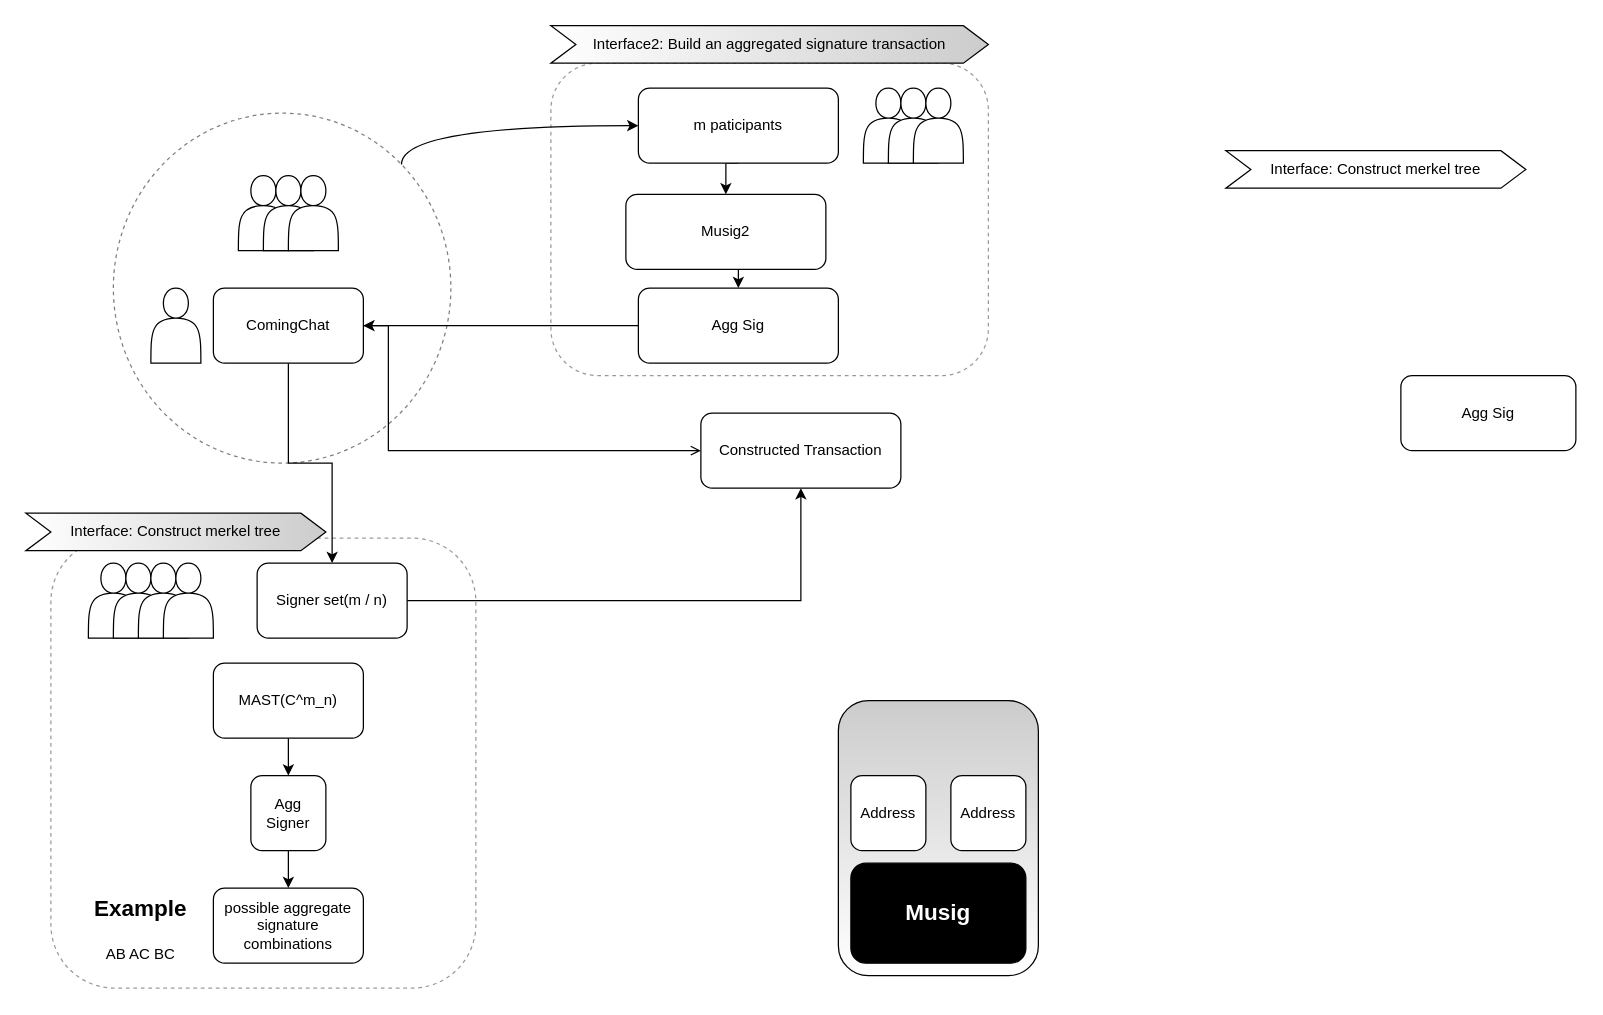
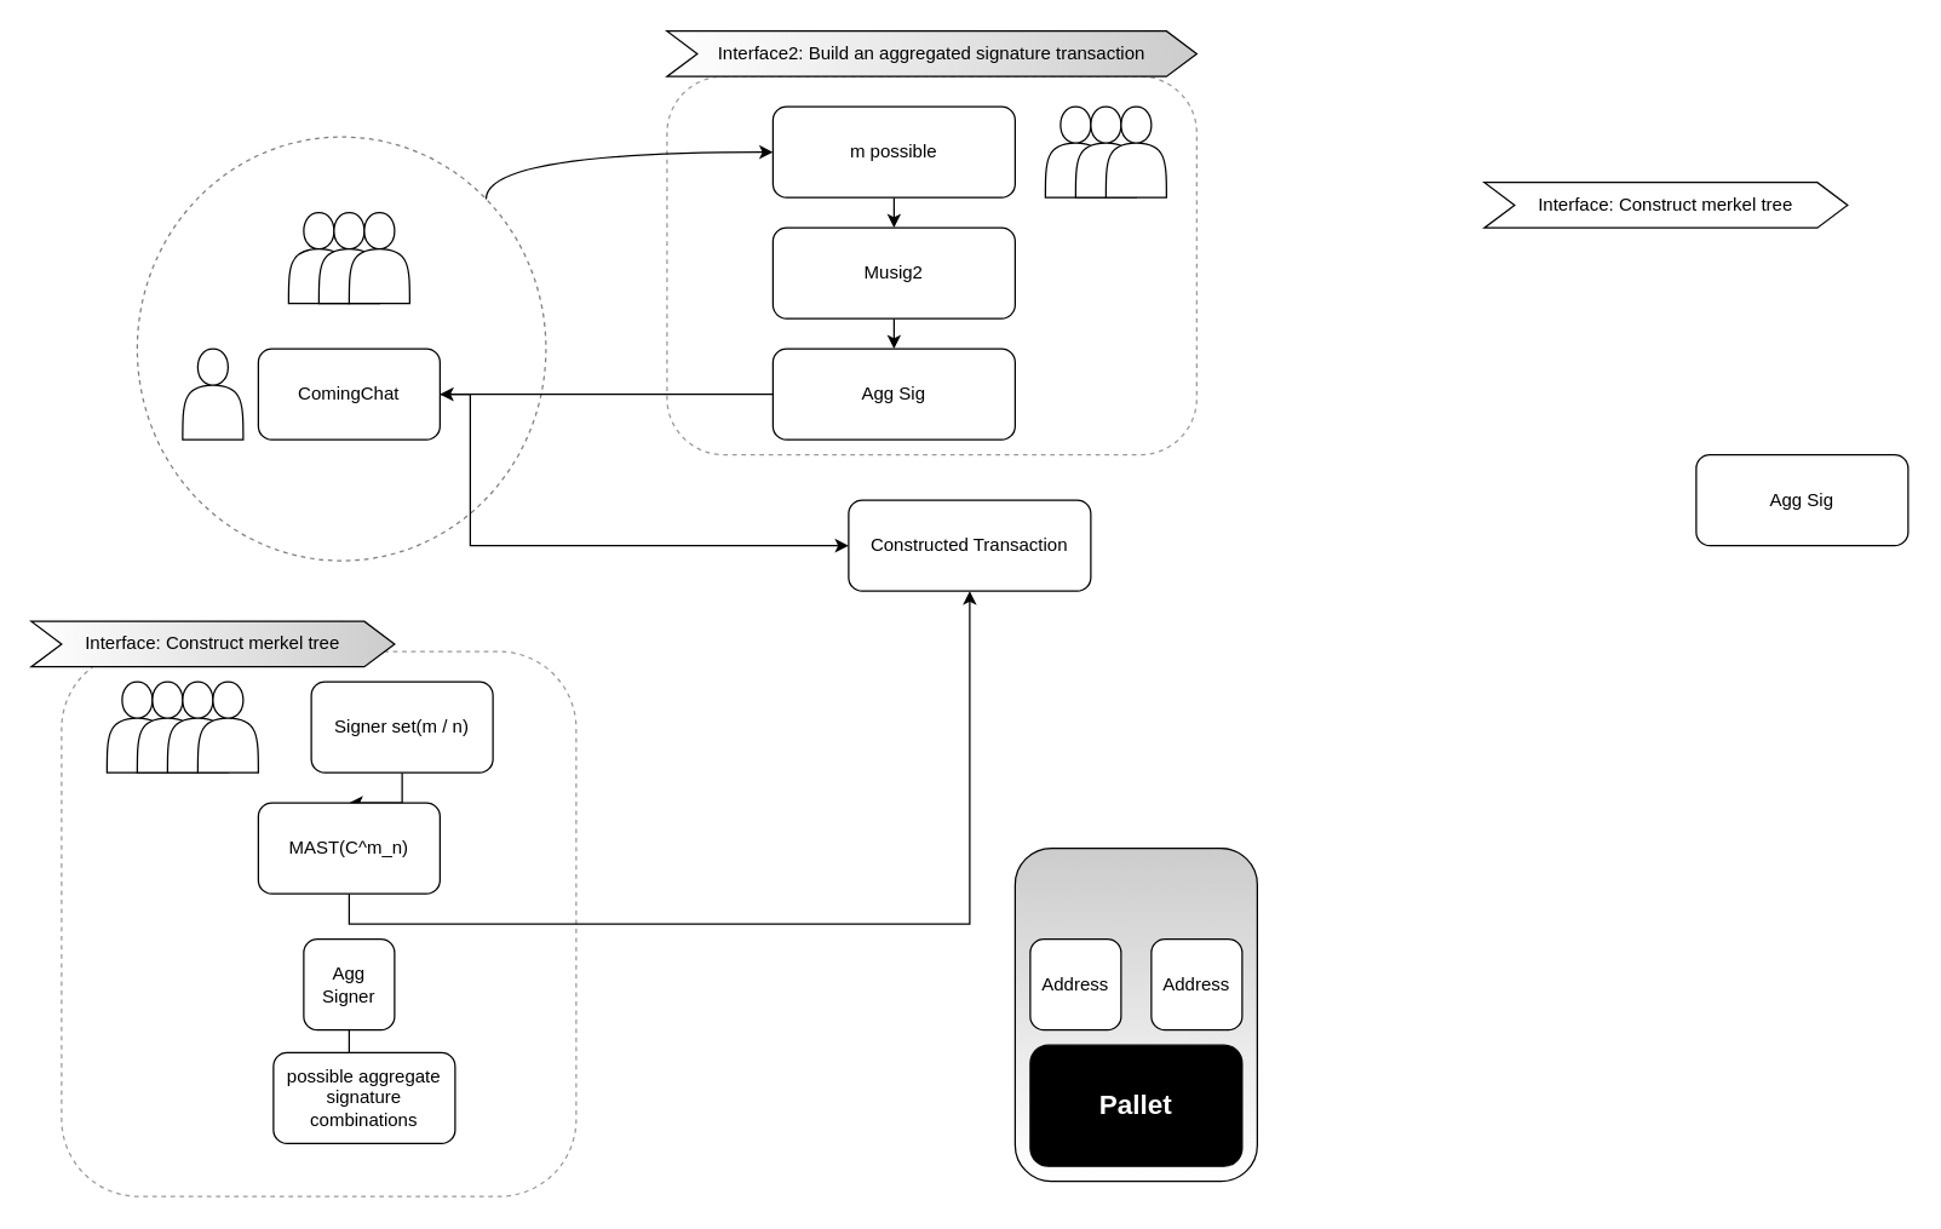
- <mxCell id="37" value="m paticipants" style="rounded=1;whiteSpace=wrap;html=1;" vertex="1" parent="1"><mxGeometry x="510" y="70" width="160" height="60" as="geometry" /></mxCell>
+ <mxCell id="37" value="m possible" style="rounded=1;whiteSpace=wrap;html=1;" vertex="1" parent="1"><mxGeometry x="510" y="70" width="160" height="60" as="geometry" /></mxCell>
- <mxCell id="35" value="Musig2" style="whiteSpace=wrap;html=1;rounded=1;" vertex="1" parent="1"><mxGeometry x="500" y="155" width="160" height="60" as="geometry" /></mxCell>
+ <mxCell id="35" value="Musig2" style="whiteSpace=wrap;html=1;rounded=1;" vertex="1" parent="1"><mxGeometry x="510" y="150" width="160" height="60" as="geometry" /></mxCell>
- <mxCell id="7" style="edgeStyle=orthogonalEdgeStyle;rounded=0;orthogonalLoop=1;jettySize=auto;html=1;exitX=1;exitY=0.5;exitDx=0;exitDy=0;entryX=0;entryY=0.5;entryDx=0;entryDy=0;endArrow=open;" edge="1" parent="1" source="8" target="39"><mxGeometry relative="1" as="geometry"><mxPoint x="520" y="380" as="targetPoint" /><Array as="points"><mxPoint x="310" y="260" /><mxPoint x="310" y="360" /></Array></mxGeometry></mxCell>
+ <mxCell id="7" style="edgeStyle=orthogonalEdgeStyle;rounded=0;orthogonalLoop=1;jettySize=auto;html=1;exitX=1;exitY=0.5;exitDx=0;exitDy=0;entryX=0;entryY=0.5;entryDx=0;entryDy=0;" edge="1" parent="1" source="8" target="39"><mxGeometry relative="1" as="geometry"><mxPoint x="520" y="380" as="targetPoint" /><Array as="points"><mxPoint x="310" y="260" /><mxPoint x="310" y="360" /></Array></mxGeometry></mxCell>
- <mxCell id="6" value="" style="edgeStyle=orthogonalEdgeStyle;rounded=0;orthogonalLoop=1;jettySize=auto;html=1;entryX=0.5;entryY=0;entryDx=0;entryDy=0;" parent="1" source="8" target="14" edge="1"><mxGeometry relative="1" as="geometry"><mxPoint x="230" y="520" as="targetPoint" /></mxGeometry></mxCell>
- <mxCell id="13" value="" style="edgeStyle=orthogonalEdgeStyle;rounded=0;orthogonalLoop=1;jettySize=auto;html=1;" parent="1" source="14" target="39" edge="1"><mxGeometry relative="1" as="geometry" /></mxCell>
+ <mxCell id="13" value="" style="edgeStyle=orthogonalEdgeStyle;rounded=0;orthogonalLoop=1;jettySize=auto;html=1;" parent="1" source="14" target="15" edge="1"><mxGeometry relative="1" as="geometry" /></mxCell>
- <mxCell id="9" value="" style="edgeStyle=orthogonalEdgeStyle;rounded=0;orthogonalLoop=1;jettySize=auto;html=1;exitX=0.5;exitY=1;exitDx=0;exitDy=0;" parent="1" source="15" target="12" edge="1"><mxGeometry relative="1" as="geometry" /></mxCell>
+ <mxCell id="9" value="" style="edgeStyle=orthogonalEdgeStyle;rounded=0;orthogonalLoop=1;jettySize=auto;html=1;exitX=0.5;exitY=1;exitDx=0;exitDy=0;" parent="1" source="15" target="39" edge="1"><mxGeometry relative="1" as="geometry" /></mxCell>
- <mxCell id="22" value="&lt;font color=&quot;#ffffff&quot; style=&quot;font-size: 18px&quot;&gt;&lt;b&gt;Musig&lt;/b&gt;&lt;/font&gt;" style="rounded=1;whiteSpace=wrap;html=1;gradientDirection=north;fillColor=#000000;" vertex="1" parent="1"><mxGeometry x="680" y="690" width="140" height="80" as="geometry" /></mxCell>
+ <mxCell id="22" value="&lt;font color=&quot;#ffffff&quot; style=&quot;font-size: 18px&quot;&gt;&lt;b&gt;Pallet&lt;/b&gt;&lt;/font&gt;" style="rounded=1;whiteSpace=wrap;html=1;gradientDirection=north;fillColor=#000000;" vertex="1" parent="1"><mxGeometry x="680" y="690" width="140" height="80" as="geometry" /></mxCell>
- <mxCell id="43" value="&lt;h1&gt;&lt;font style=&quot;font-size: 18px&quot;&gt;Example&lt;/font&gt;&lt;/h1&gt;&lt;div style=&quot;text-align: center&quot;&gt;AB AC BC&lt;/div&gt;" style="text;html=1;strokeColor=none;fillColor=none;spacing=5;spacingTop=-20;whiteSpace=wrap;overflow=hidden;rounded=0;dashed=1;opacity=50;" vertex="1" parent="1"><mxGeometry x="70" y="705" width="100" height="70" as="geometry" /></mxCell>
- <mxCell id="38" value="&lt;div class=&quot;lake-content&quot;&gt;&lt;span class=&quot;ne-text&quot;&gt;possible aggregate signature combinations&lt;/span&gt;&lt;/div&gt;" style="whiteSpace=wrap;html=1;rounded=1;" vertex="1" parent="1"><mxGeometry x="170" y="710" width="120" height="60" as="geometry" /></mxCell>
+ <mxCell id="38" value="&lt;div class=&quot;lake-content&quot;&gt;&lt;span class=&quot;ne-text&quot;&gt;possible aggregate signature combinations&lt;/span&gt;&lt;/div&gt;" style="whiteSpace=wrap;html=1;rounded=1;" vertex="1" parent="1"><mxGeometry x="180" y="695" width="120" height="60" as="geometry" /></mxCell>
